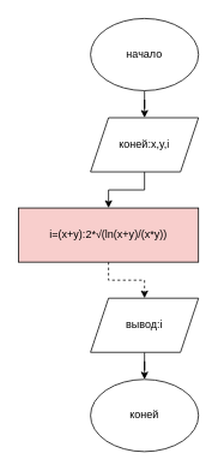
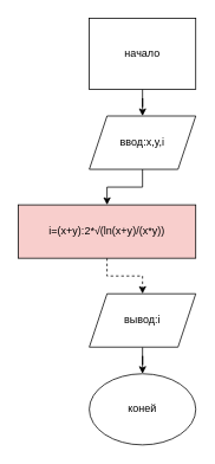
- <mxCell id="4" value="начало" style="ellipse;whiteSpace=wrap;html=1;" vertex="1" parent="1"><mxGeometry x="100" y="20" width="120" height="80" as="geometry" /></mxCell>
+ <mxCell id="4" value="начало" style="whiteSpace=wrap;html=1;rounded=0;" vertex="1" parent="1"><mxGeometry x="100" y="20" width="120" height="80" as="geometry" /></mxCell>
- <mxCell id="8" value="коней:x,y,i" style="shape=parallelogram;perimeter=parallelogramPerimeter;whiteSpace=wrap;html=1;fixedSize=1;" vertex="1" parent="1"><mxGeometry x="100" y="130" width="120" height="60" as="geometry" /></mxCell>
+ <mxCell id="8" value="ввод:x,y,i" style="shape=parallelogram;perimeter=parallelogramPerimeter;whiteSpace=wrap;html=1;fixedSize=1;" vertex="1" parent="1"><mxGeometry x="100" y="130" width="120" height="60" as="geometry" /></mxCell>
